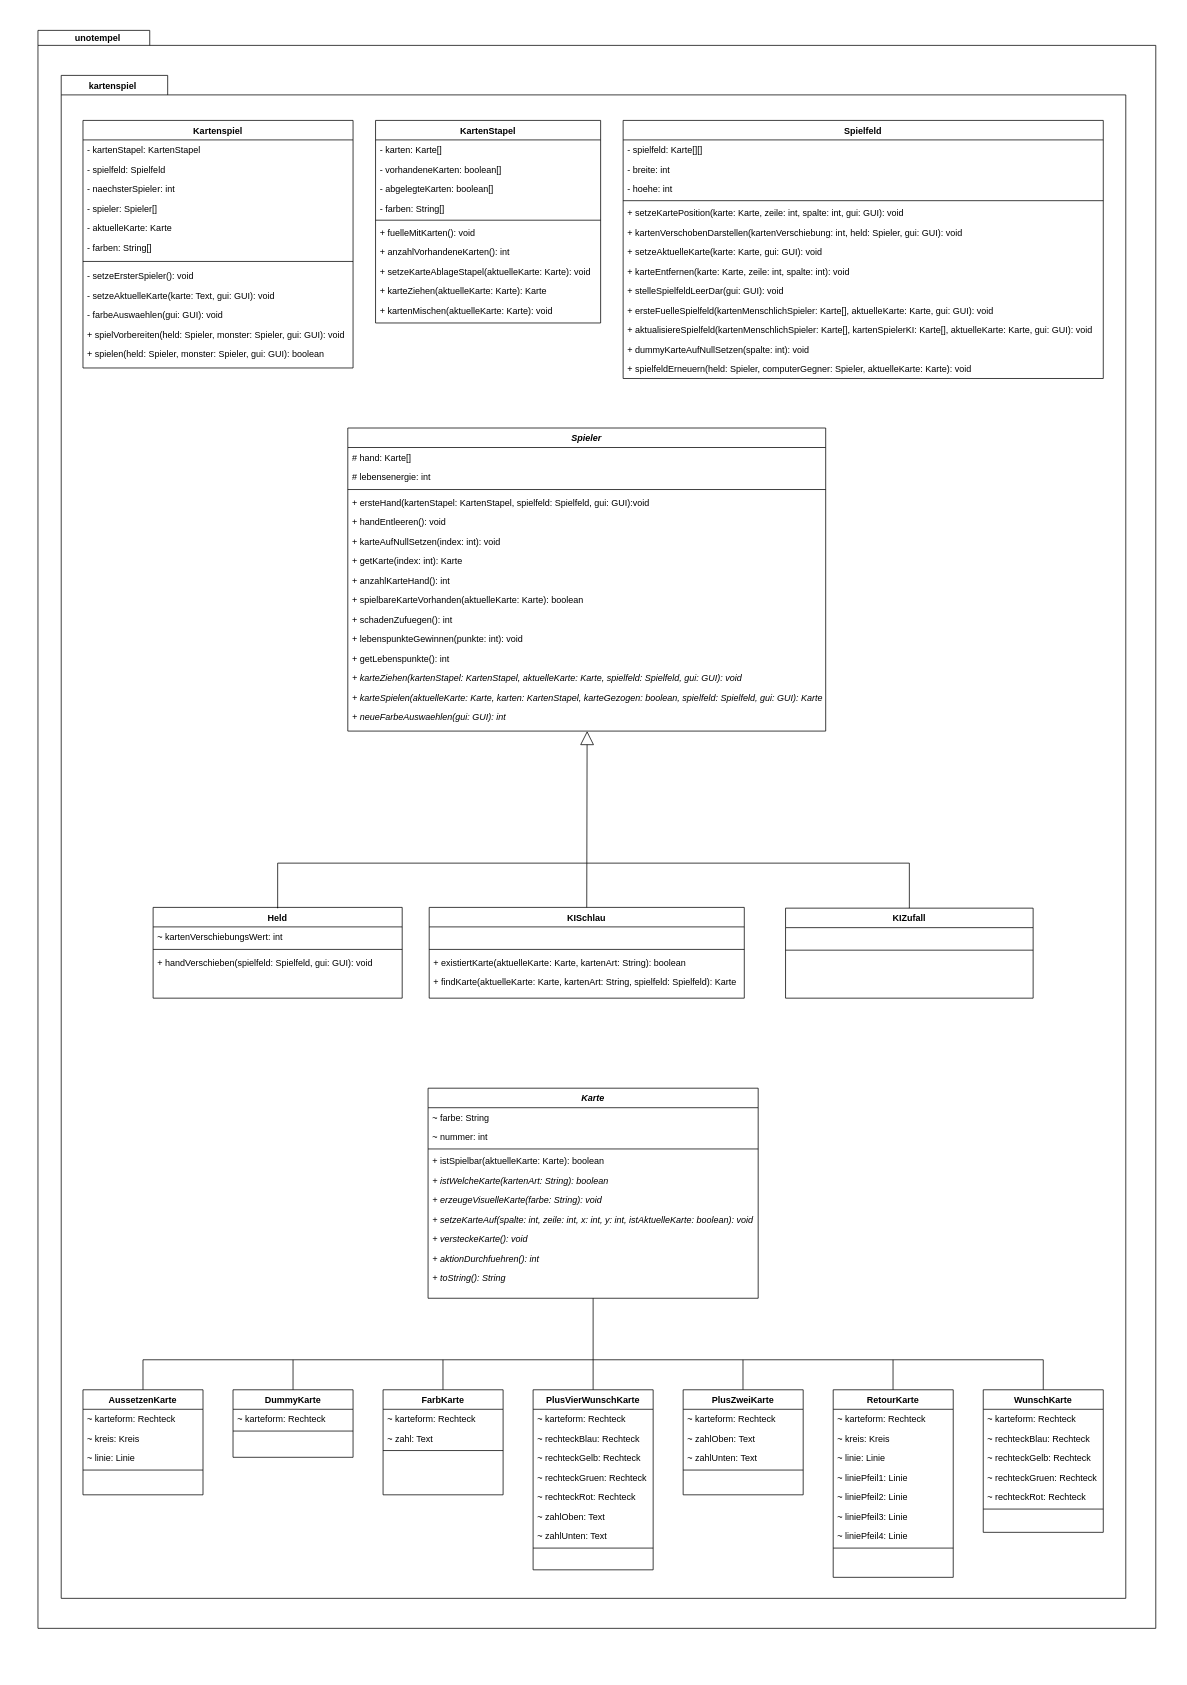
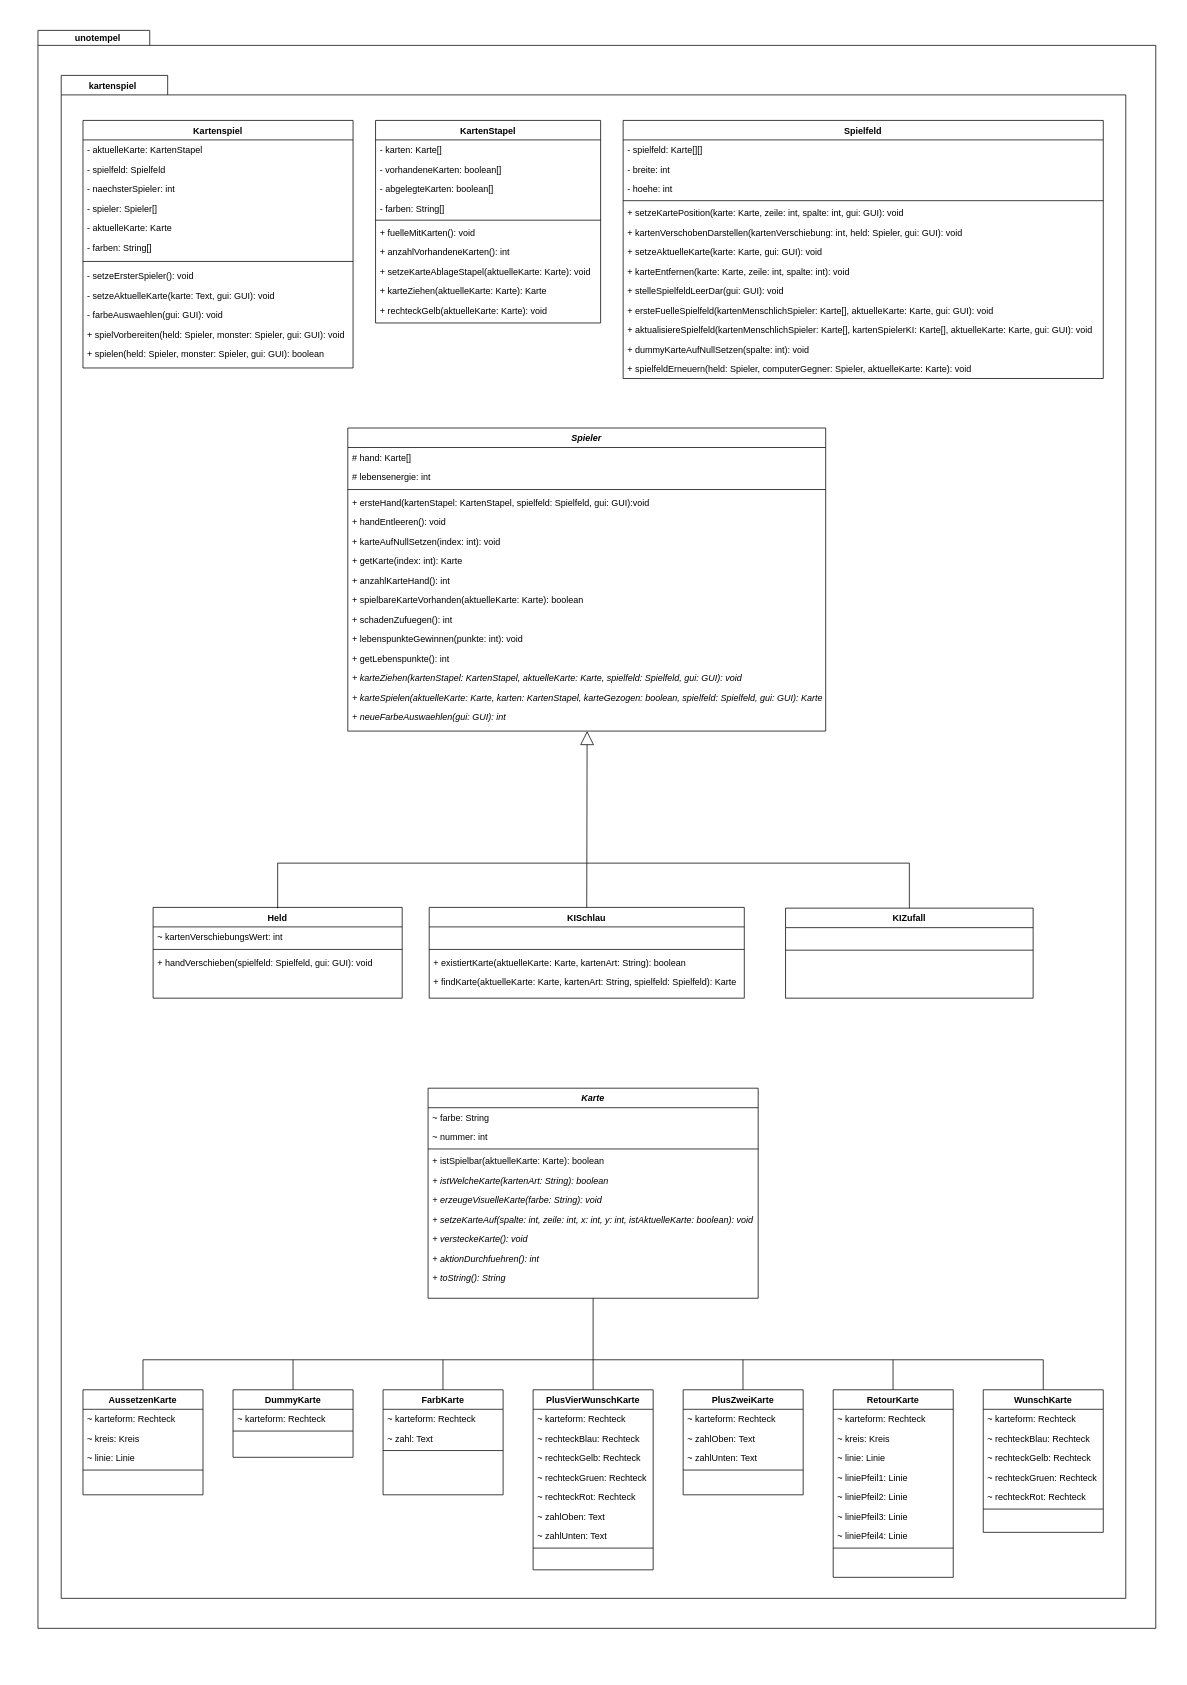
- <mxCell id="66" value="- kartenStapel: KartenStapel" style="text;align=left;verticalAlign=top;spacingLeft=4;spacingRight=4;overflow=hidden;rotatable=0;points=[[0,0.5],[1,0.5]];portConstraint=eastwest;rounded=0;shadow=0;html=0;" parent="65" vertex="1"><mxGeometry y="26" width="360" height="26" as="geometry" /></mxCell>
+ <mxCell id="66" value="- aktuelleKarte: KartenStapel" style="text;align=left;verticalAlign=top;spacingLeft=4;spacingRight=4;overflow=hidden;rotatable=0;points=[[0,0.5],[1,0.5]];portConstraint=eastwest;rounded=0;shadow=0;html=0;" parent="65" vertex="1"><mxGeometry y="26" width="360" height="26" as="geometry" /></mxCell>
- <mxCell id="129" value="+ kartenMischen(aktuelleKarte: Karte): void" style="text;align=left;verticalAlign=top;spacingLeft=4;spacingRight=4;overflow=hidden;rotatable=0;points=[[0,0.5],[1,0.5]];portConstraint=eastwest;rounded=0;shadow=0;html=0;" parent="119" vertex="1"><mxGeometry y="240" width="300" height="26" as="geometry" /></mxCell>
+ <mxCell id="129" value="+ rechteckGelb(aktuelleKarte: Karte): void" style="text;align=left;verticalAlign=top;spacingLeft=4;spacingRight=4;overflow=hidden;rotatable=0;points=[[0,0.5],[1,0.5]];portConstraint=eastwest;rounded=0;shadow=0;html=0;" parent="119" vertex="1"><mxGeometry y="240" width="300" height="26" as="geometry" /></mxCell>
